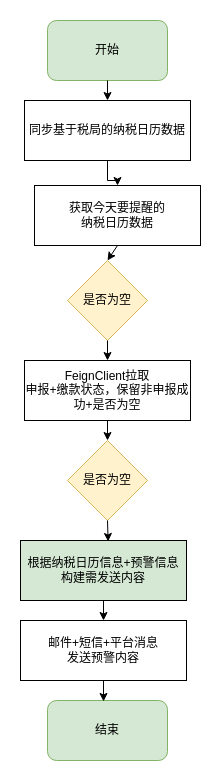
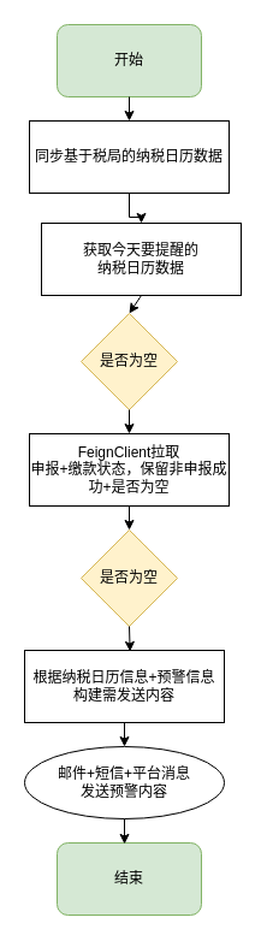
- <mxCell id="8" value="根据纳税日历信息+预警信息&lt;br&gt;构建需发送内容" style="rounded=0;whiteSpace=wrap;html=1;fontSize=12;fillColor=#d5e8d4;" vertex="1" parent="1"><mxGeometry x="20" y="540" width="166" height="60" as="geometry" /></mxCell>
+ <mxCell id="8" value="根据纳税日历信息+预警信息&lt;br&gt;构建需发送内容" style="rounded=0;whiteSpace=wrap;html=1;fontSize=12;" vertex="1" parent="1"><mxGeometry x="20" y="540" width="166" height="60" as="geometry" /></mxCell>
- <mxCell id="10" value="邮件+短信+平台消息&lt;br&gt;发送预警内容" style="rounded=0;whiteSpace=wrap;html=1;fontSize=12;" vertex="1" parent="1"><mxGeometry x="20" y="620" width="166" height="60" as="geometry" /></mxCell>
+ <mxCell id="10" value="邮件+短信+平台消息&lt;br&gt;发送预警内容" style="ellipse;whiteSpace=wrap;html=1;fontSize=12;" vertex="1" parent="1"><mxGeometry x="20" y="620" width="166" height="60" as="geometry" /></mxCell>
